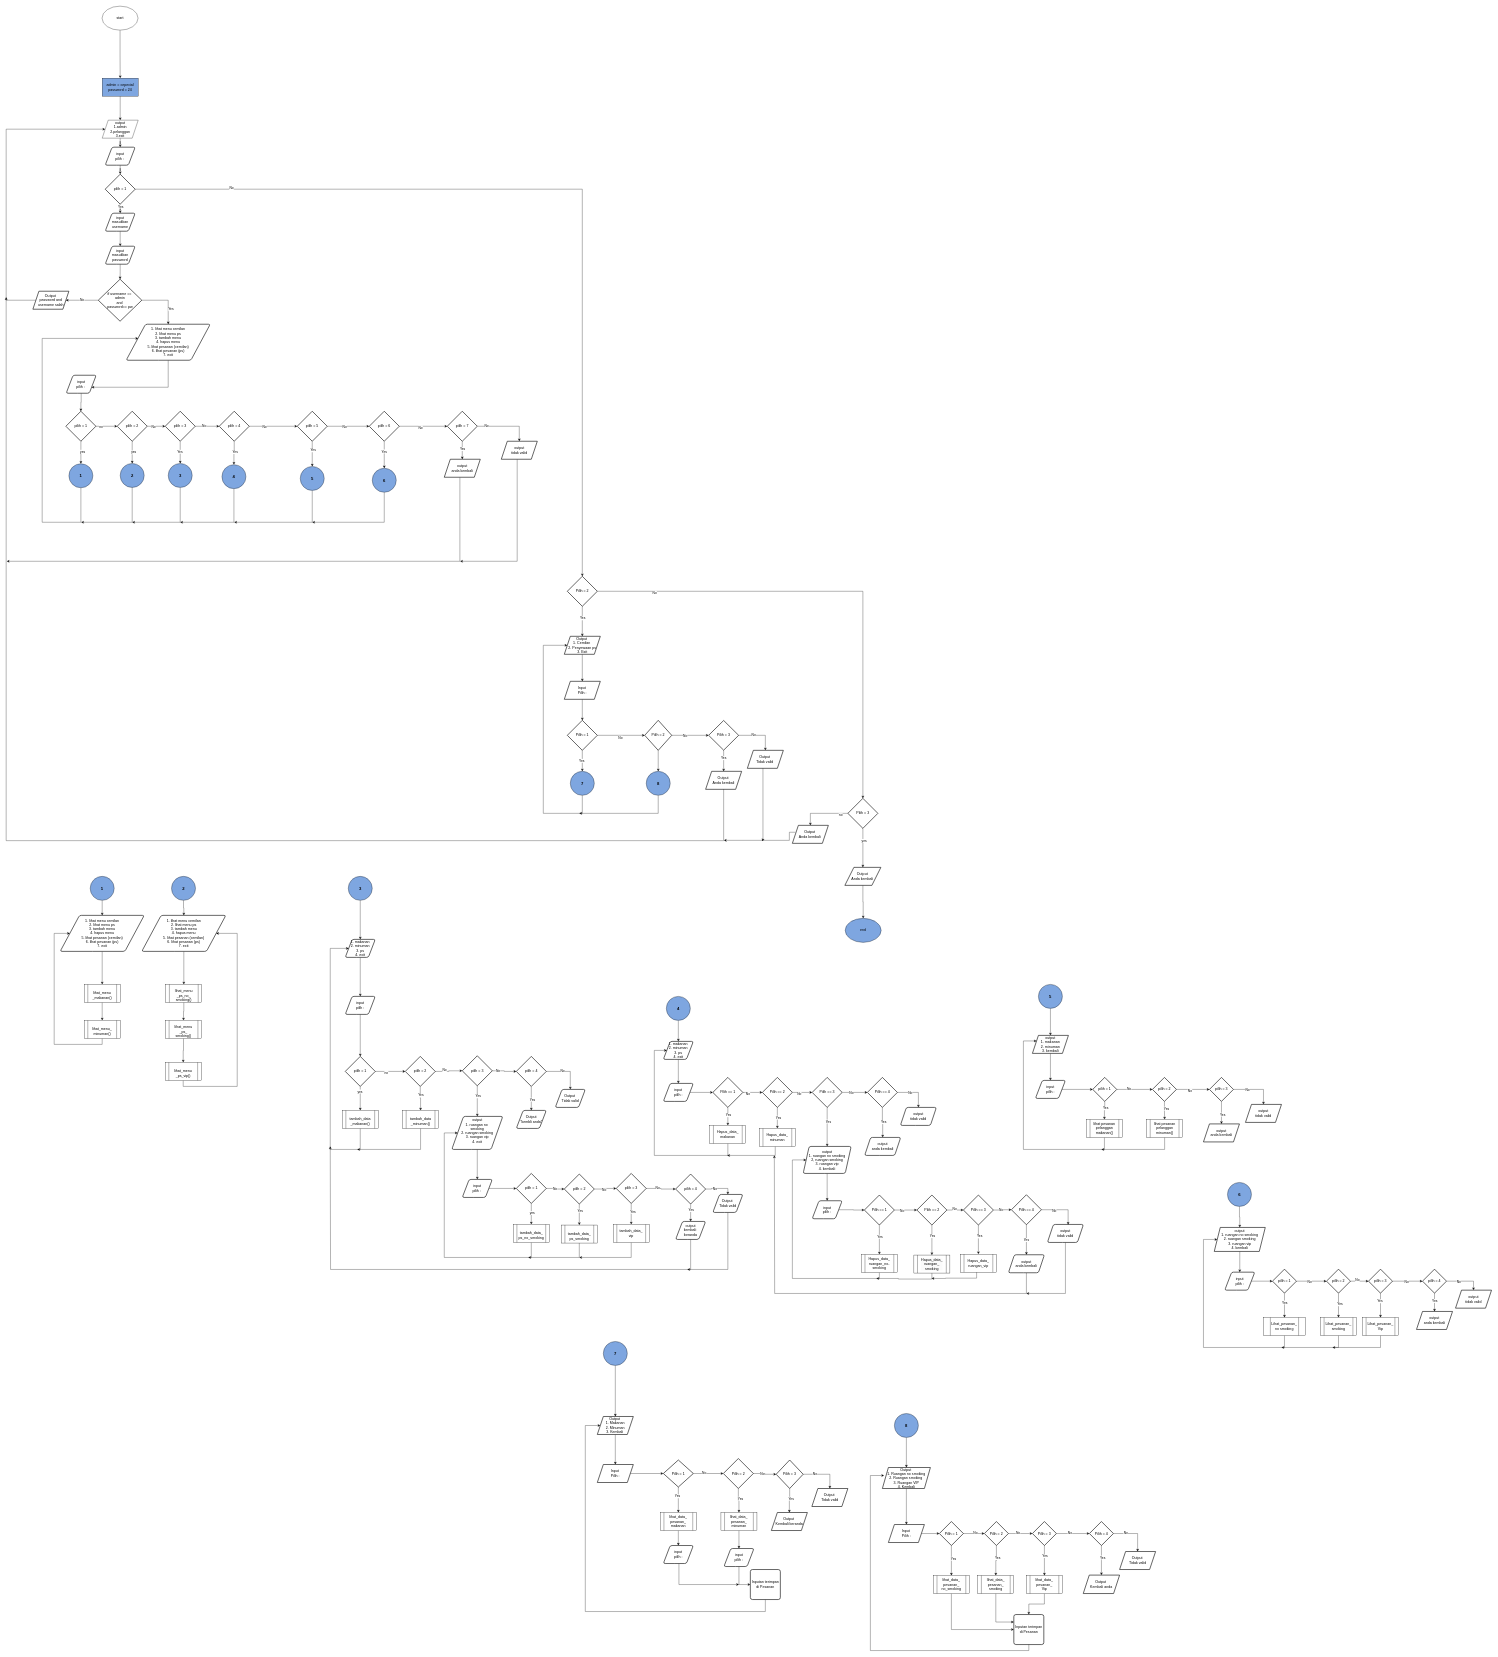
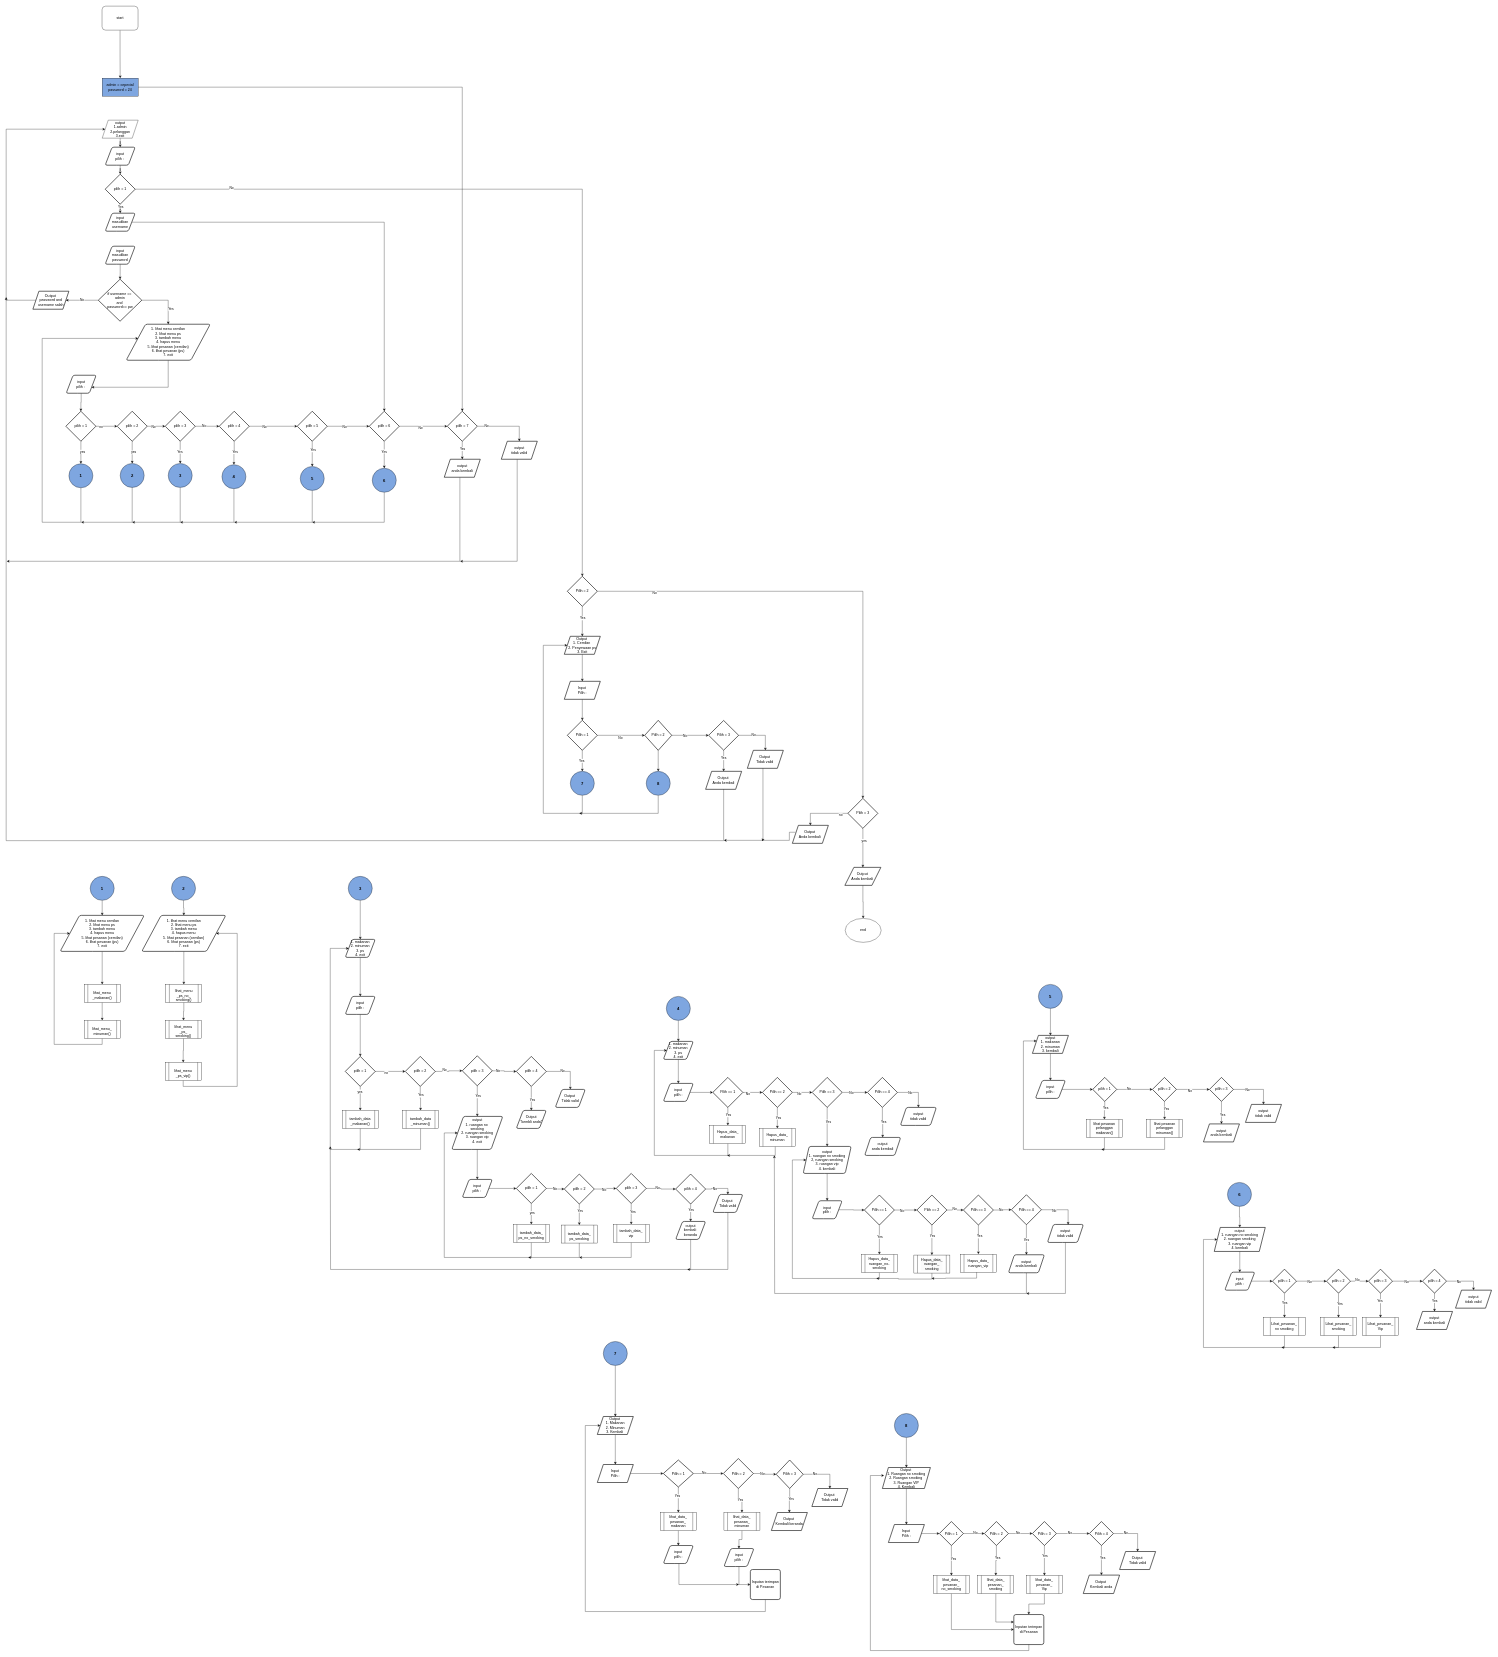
- <mxCell id="3" value="start" style="ellipse;whiteSpace=wrap;html=1;" parent="1" vertex="1"><mxGeometry x="339.5" y="20" width="120" height="80" as="geometry" /></mxCell>
+ <mxCell id="3" value="start" style="whiteSpace=wrap;html=1;rounded=1;" parent="1" vertex="1"><mxGeometry x="339.5" y="20" width="120" height="80" as="geometry" /></mxCell>
- <mxCell id="4" value="" style="edgeStyle=orthogonalEdgeStyle;rounded=0;orthogonalLoop=1;jettySize=auto;html=1;" parent="1" source="5" target="7" edge="1"><mxGeometry relative="1" as="geometry" /></mxCell>
+ <mxCell id="4" value="" style="edgeStyle=orthogonalEdgeStyle;rounded=0;orthogonalLoop=1;jettySize=auto;html=1;" parent="1" source="5" target="93" edge="1"><mxGeometry relative="1" as="geometry" /></mxCell>
- <mxCell id="13" value="" style="edgeStyle=orthogonalEdgeStyle;rounded=0;orthogonalLoop=1;jettySize=auto;html=1;" parent="1" source="14" target="16" edge="1"><mxGeometry relative="1" as="geometry" /></mxCell>
+ <mxCell id="13" value="" style="edgeStyle=orthogonalEdgeStyle;rounded=0;orthogonalLoop=1;jettySize=auto;html=1;" parent="1" source="14" target="88" edge="1"><mxGeometry relative="1" as="geometry" /></mxCell>
- <mxCell id="98" value="end" style="ellipse;whiteSpace=wrap;html=1;fillColor=#7ea6e0;" parent="1" vertex="1"><mxGeometry x="2816" y="3060" width="120" height="80" as="geometry" /></mxCell>
+ <mxCell id="98" value="end" style="ellipse;whiteSpace=wrap;html=1;" parent="1" vertex="1"><mxGeometry x="2816" y="3060" width="120" height="80" as="geometry" /></mxCell>
- <mxCell id="345" value="lihat_data_&lt;div&gt;pesanan_&lt;/div&gt;&lt;div&gt;minuman&lt;/div&gt;" style="shape=process;whiteSpace=wrap;html=1;backgroundOutline=1;" parent="1" vertex="1"><mxGeometry x="2402" y="5040" width="120" height="60" as="geometry" /></mxCell>
+ <mxCell id="345" value="lihat_data_&lt;div&gt;pesanan_&lt;/div&gt;&lt;div&gt;minuman&lt;/div&gt;" style="shape=process;whiteSpace=wrap;html=1;backgroundOutline=1;" parent="1" vertex="1"><mxGeometry x="2412" y="5040" width="120" height="60" as="geometry" /></mxCell>
